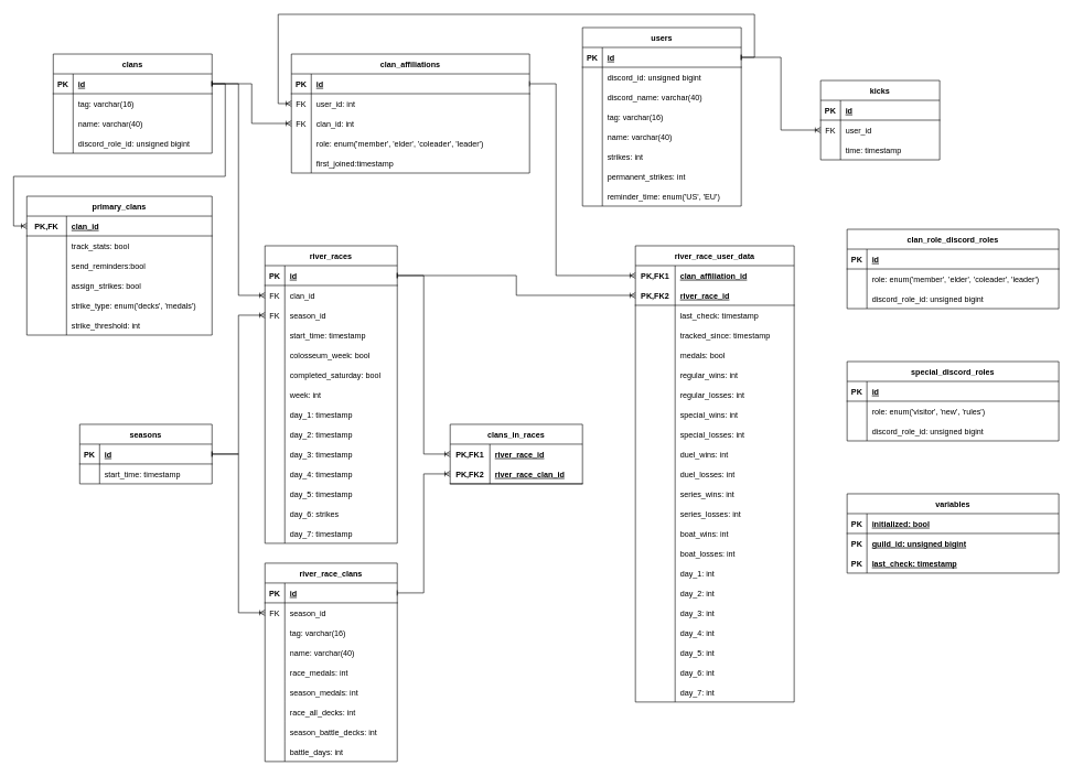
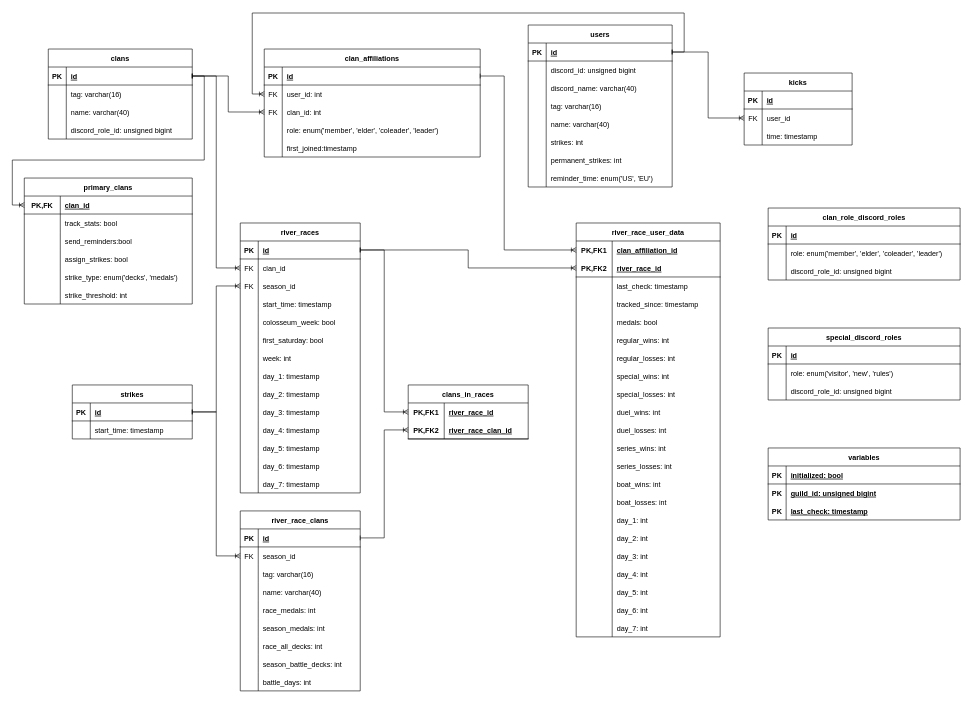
- <mxCell id="93" value="completed_saturday: bool" style="shape=partialRectangle;connectable=0;fillColor=none;top=0;left=0;bottom=0;right=0;align=left;spacingLeft=6;overflow=hidden;" parent="91" vertex="1"><mxGeometry x="30" width="170" height="30" as="geometry"><mxRectangle width="170" height="30" as="alternateBounds" /></mxGeometry></mxCell>
+ <mxCell id="93" value="first_saturday: bool" style="shape=partialRectangle;connectable=0;fillColor=none;top=0;left=0;bottom=0;right=0;align=left;spacingLeft=6;overflow=hidden;" parent="91" vertex="1"><mxGeometry x="30" width="170" height="30" as="geometry"><mxRectangle width="170" height="30" as="alternateBounds" /></mxGeometry></mxCell>
- <mxCell id="40" value="seasons" style="shape=table;startSize=30;container=1;collapsible=1;childLayout=tableLayout;fixedRows=1;rowLines=0;fontStyle=1;align=center;resizeLast=1;" parent="1" vertex="1"><mxGeometry x="120" y="640.94" width="200" height="90" as="geometry" /></mxCell>
+ <mxCell id="40" value="strikes" style="shape=table;startSize=30;container=1;collapsible=1;childLayout=tableLayout;fixedRows=1;rowLines=0;fontStyle=1;align=center;resizeLast=1;" parent="1" vertex="1"><mxGeometry x="120" y="640.94" width="200" height="90" as="geometry" /></mxCell>
- <mxCell id="114" value="day_6: strikes" style="shape=partialRectangle;connectable=0;fillColor=none;top=0;left=0;bottom=0;right=0;align=left;spacingLeft=6;overflow=hidden;" parent="112" vertex="1"><mxGeometry x="30" width="170" height="30" as="geometry"><mxRectangle width="170" height="30" as="alternateBounds" /></mxGeometry></mxCell>
+ <mxCell id="114" value="day_6: timestamp" style="shape=partialRectangle;connectable=0;fillColor=none;top=0;left=0;bottom=0;right=0;align=left;spacingLeft=6;overflow=hidden;" parent="112" vertex="1"><mxGeometry x="30" width="170" height="30" as="geometry"><mxRectangle width="170" height="30" as="alternateBounds" /></mxGeometry></mxCell>
